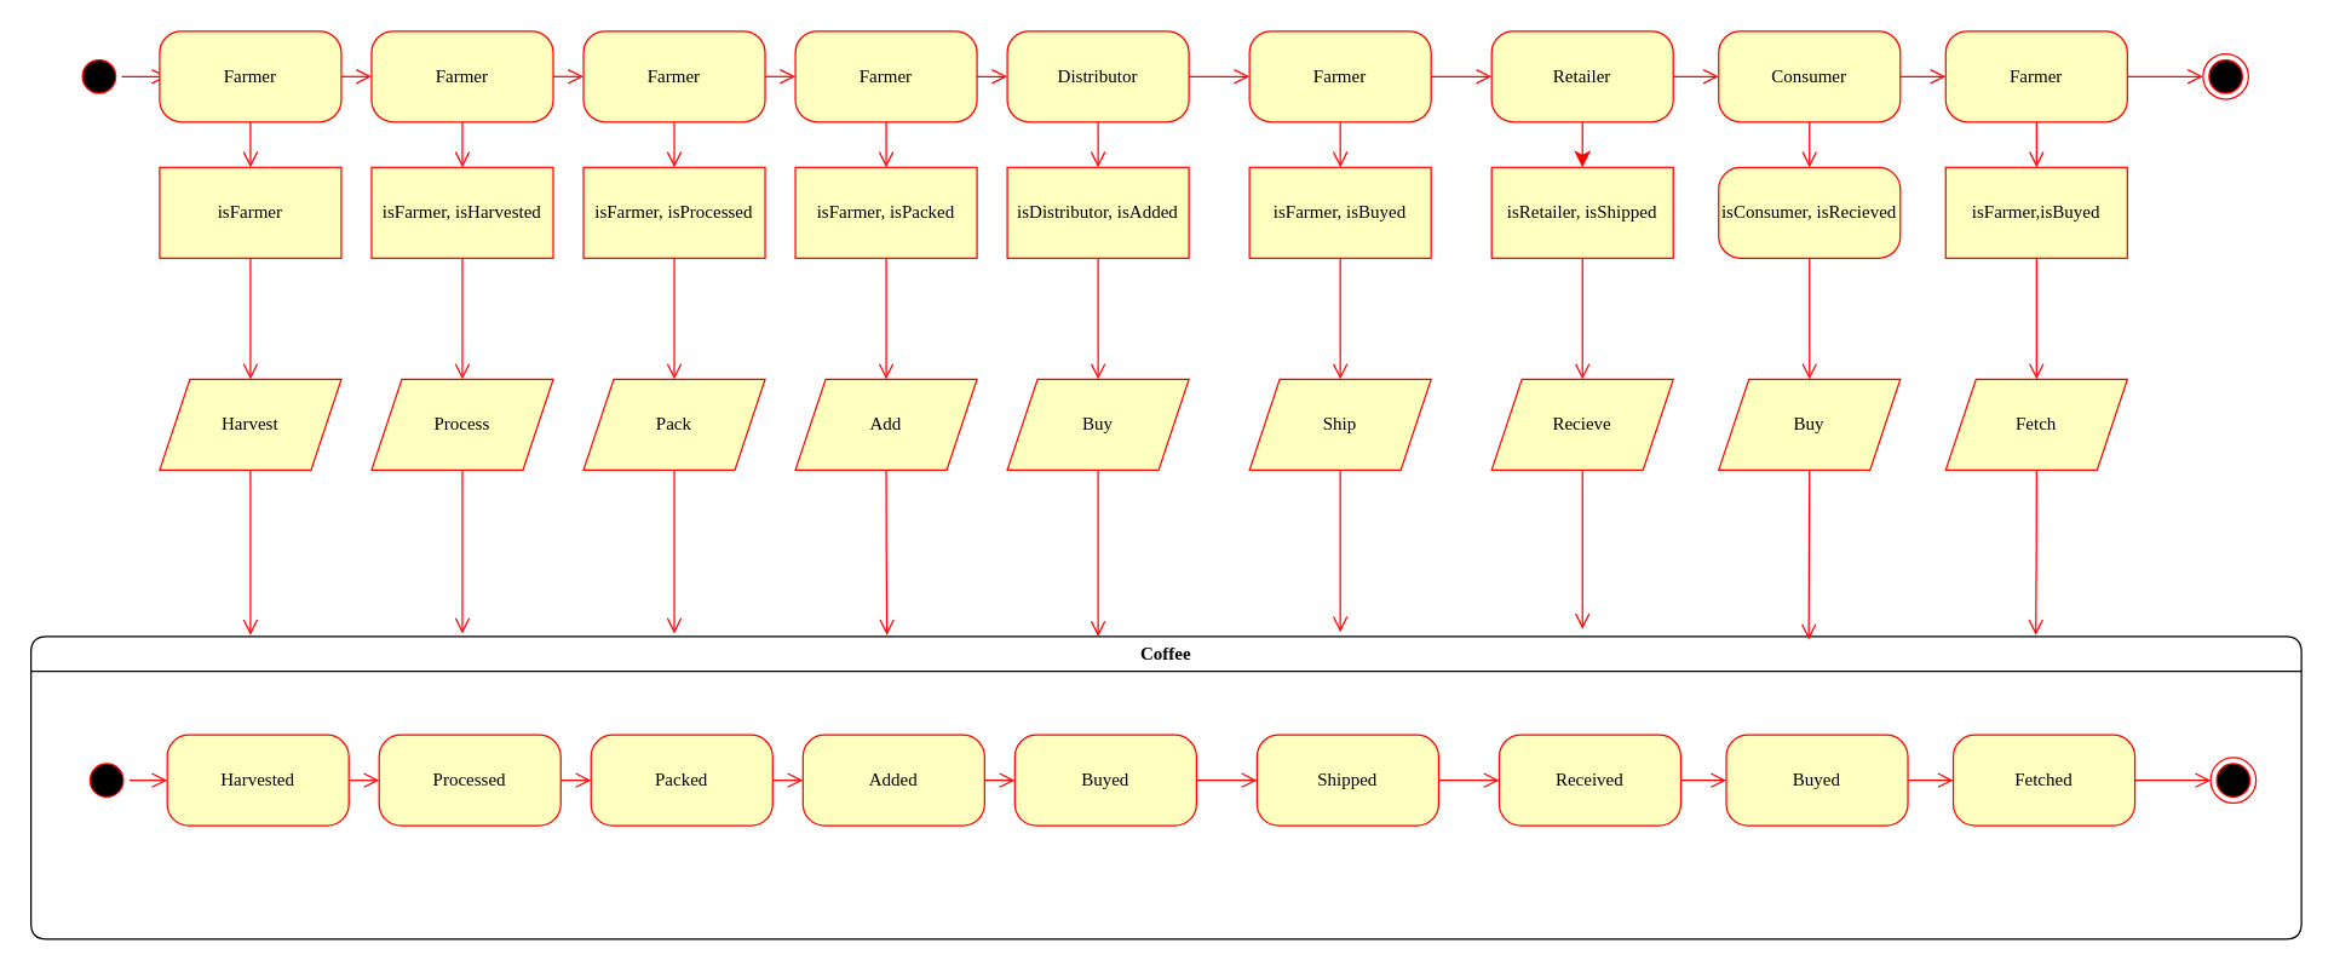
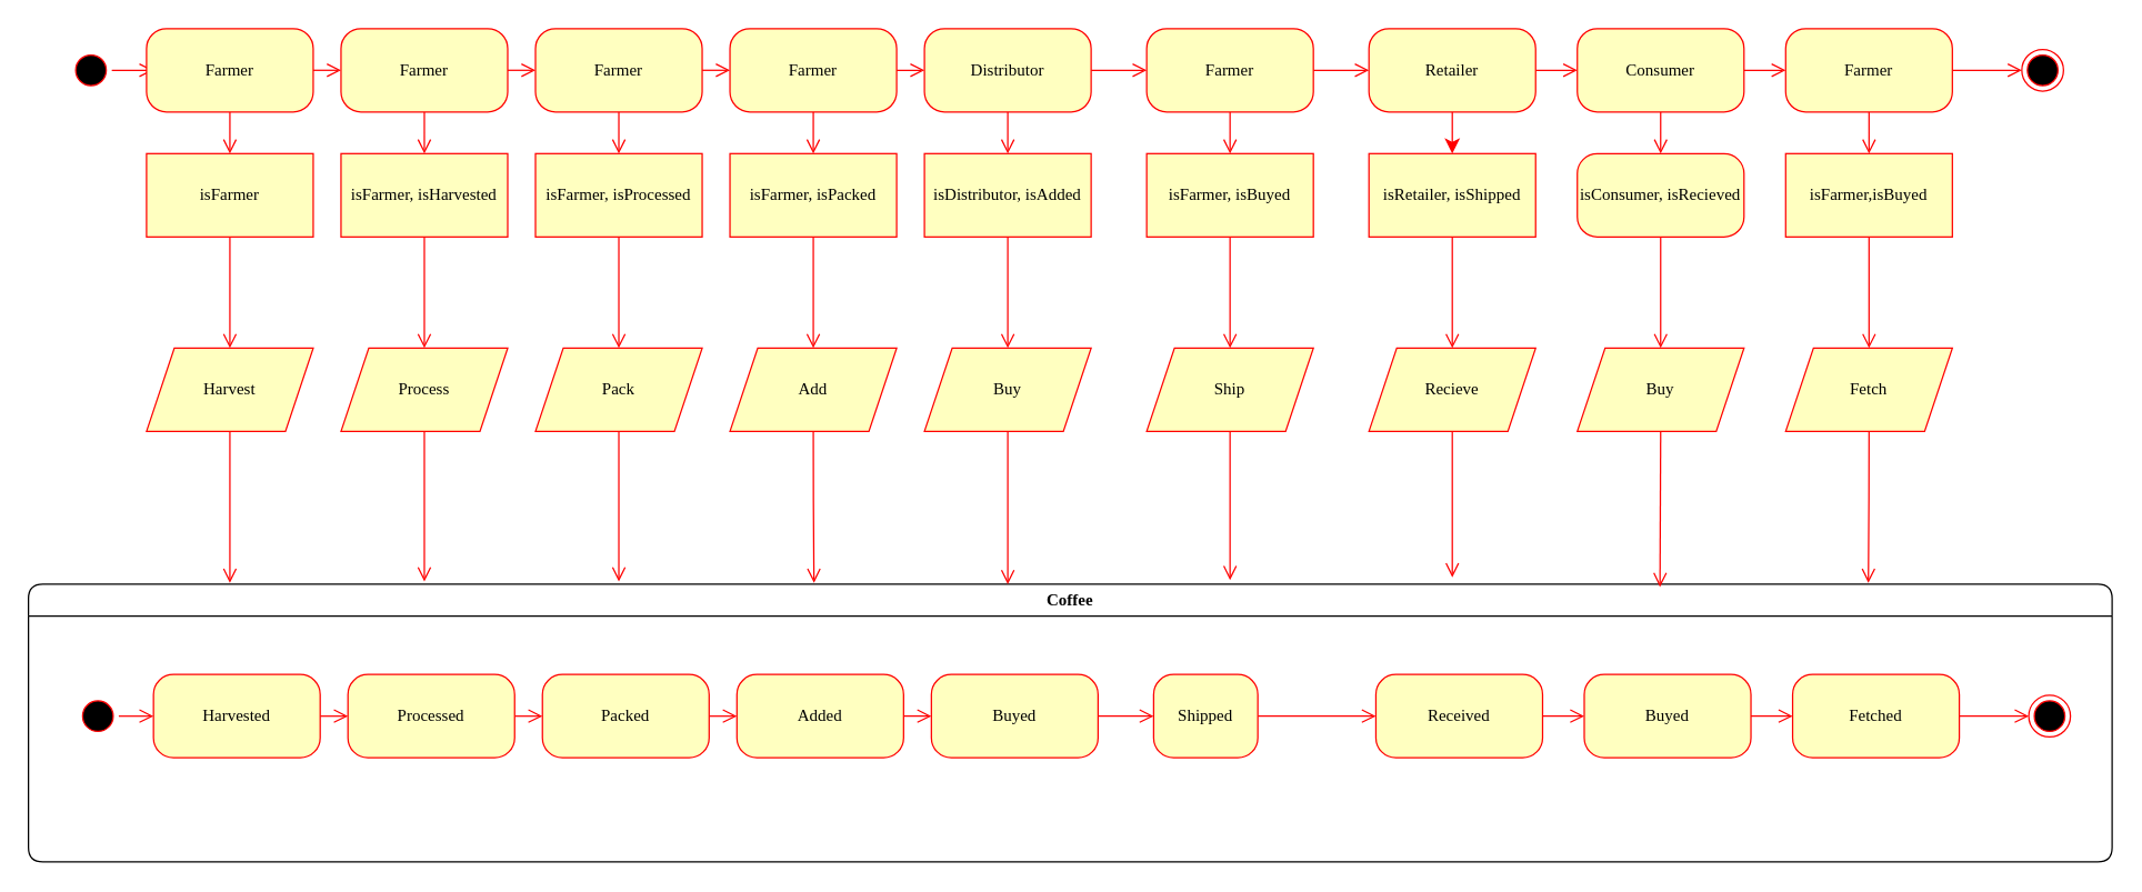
- <mxCell id="18" value="Shipped" style="rounded=1;whiteSpace=wrap;html=1;arcSize=24;fillColor=#ffffc0;strokeColor=#ff0000;shadow=0;comic=0;labelBackgroundColor=none;fontFamily=Verdana;fontSize=12;fontColor=#000000;align=center;" vertex="1" parent="3"><mxGeometry x="810" y="65" width="120" height="60" as="geometry" /></mxCell>
+ <mxCell id="18" value="Shipped" style="rounded=1;whiteSpace=wrap;html=1;arcSize=24;fillColor=#ffffc0;strokeColor=#ff0000;shadow=0;comic=0;labelBackgroundColor=none;fontFamily=Verdana;fontSize=12;fontColor=#000000;align=center;" vertex="1" parent="3"><mxGeometry x="810" y="65" width="75" height="60" as="geometry" /></mxCell>
